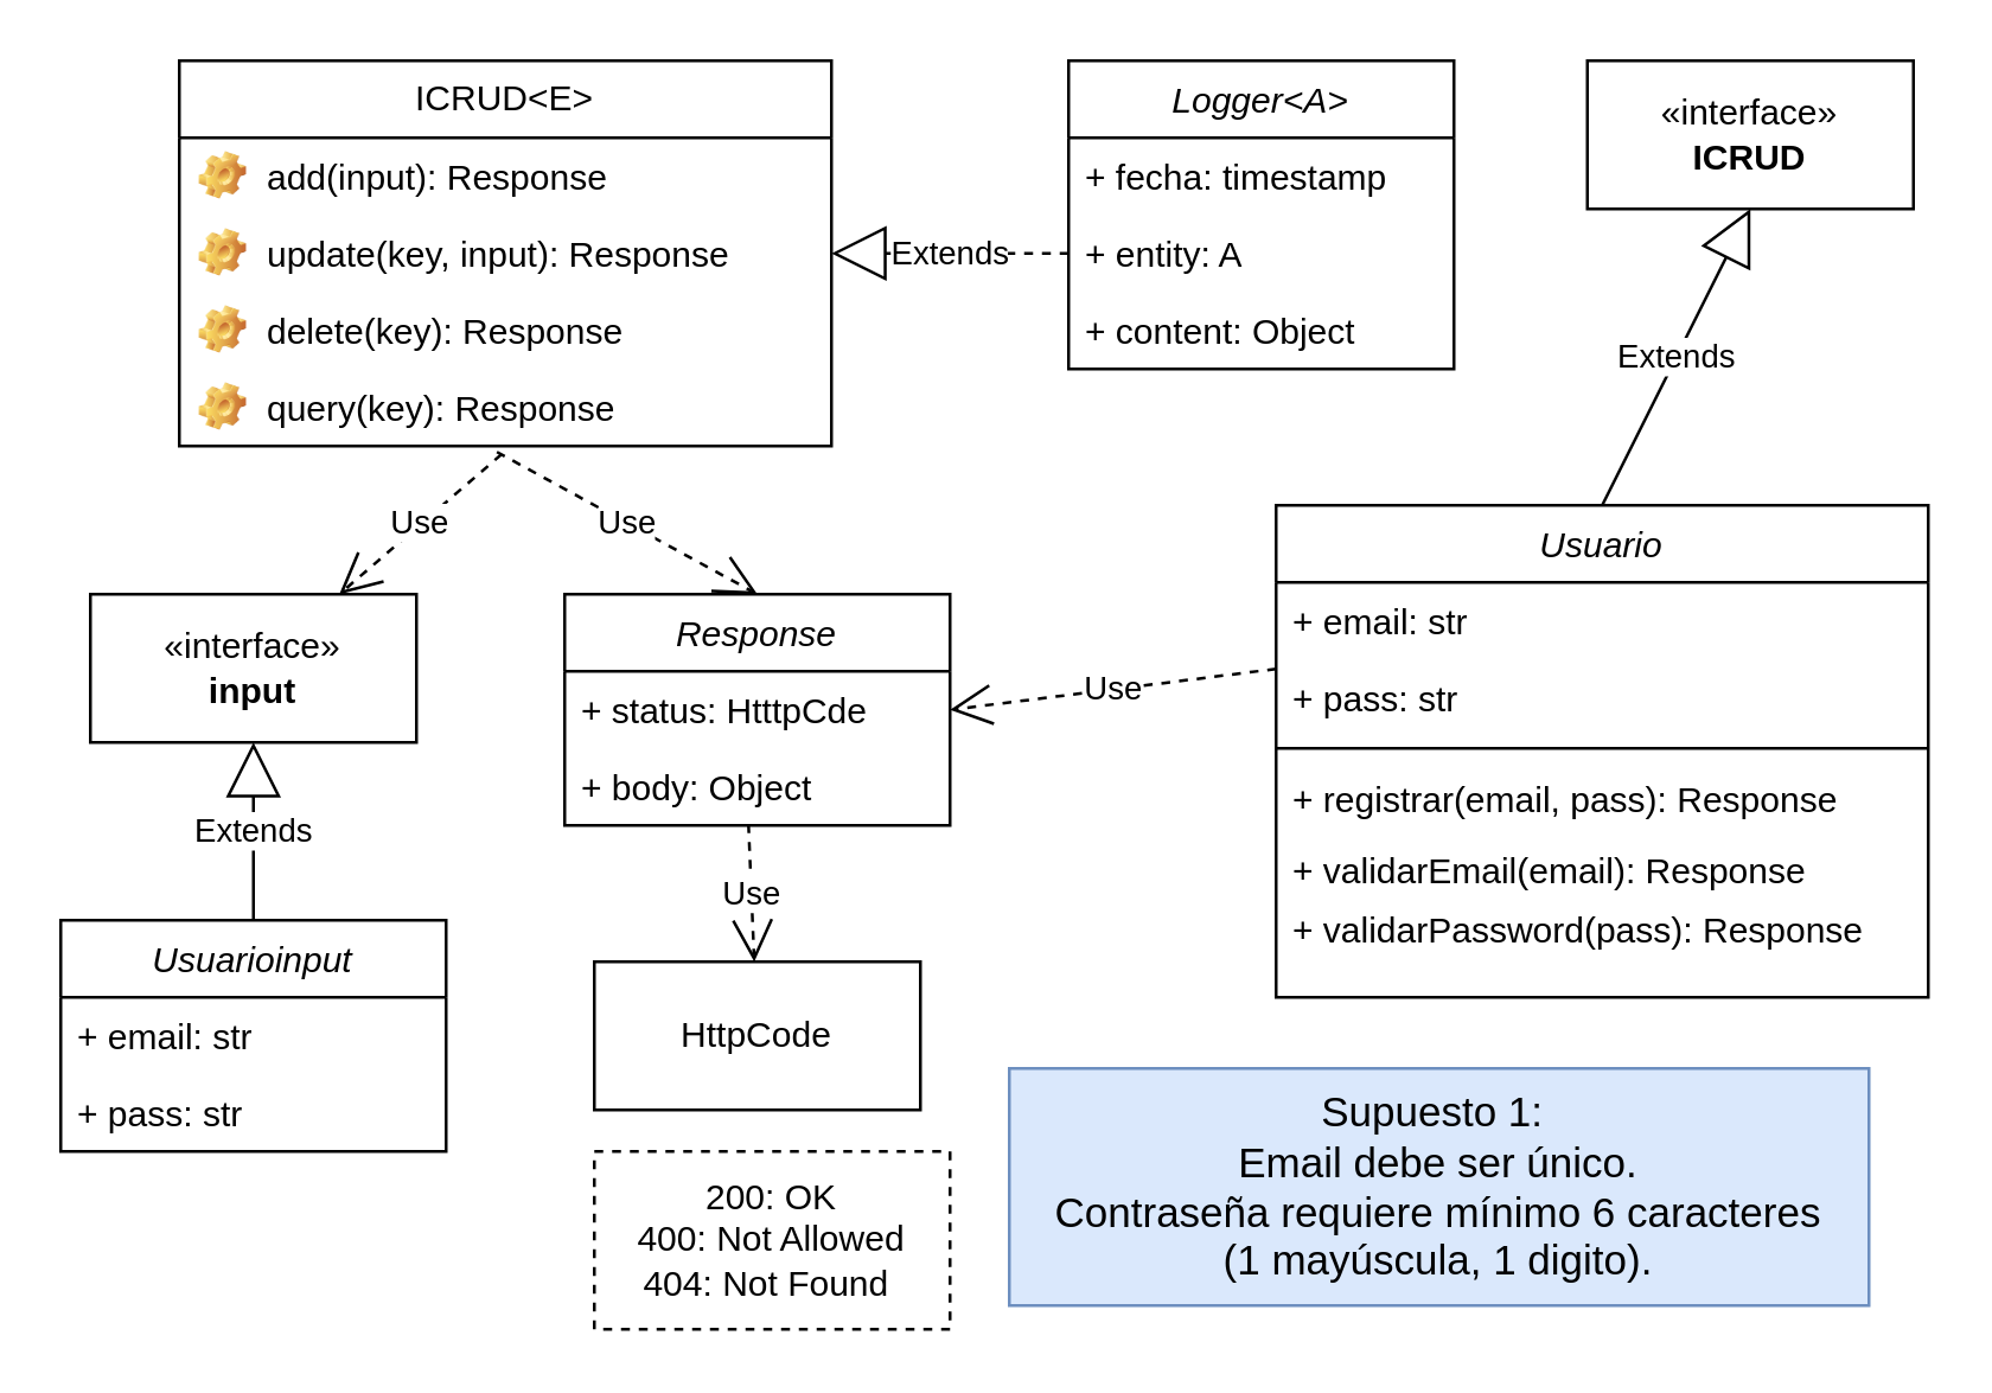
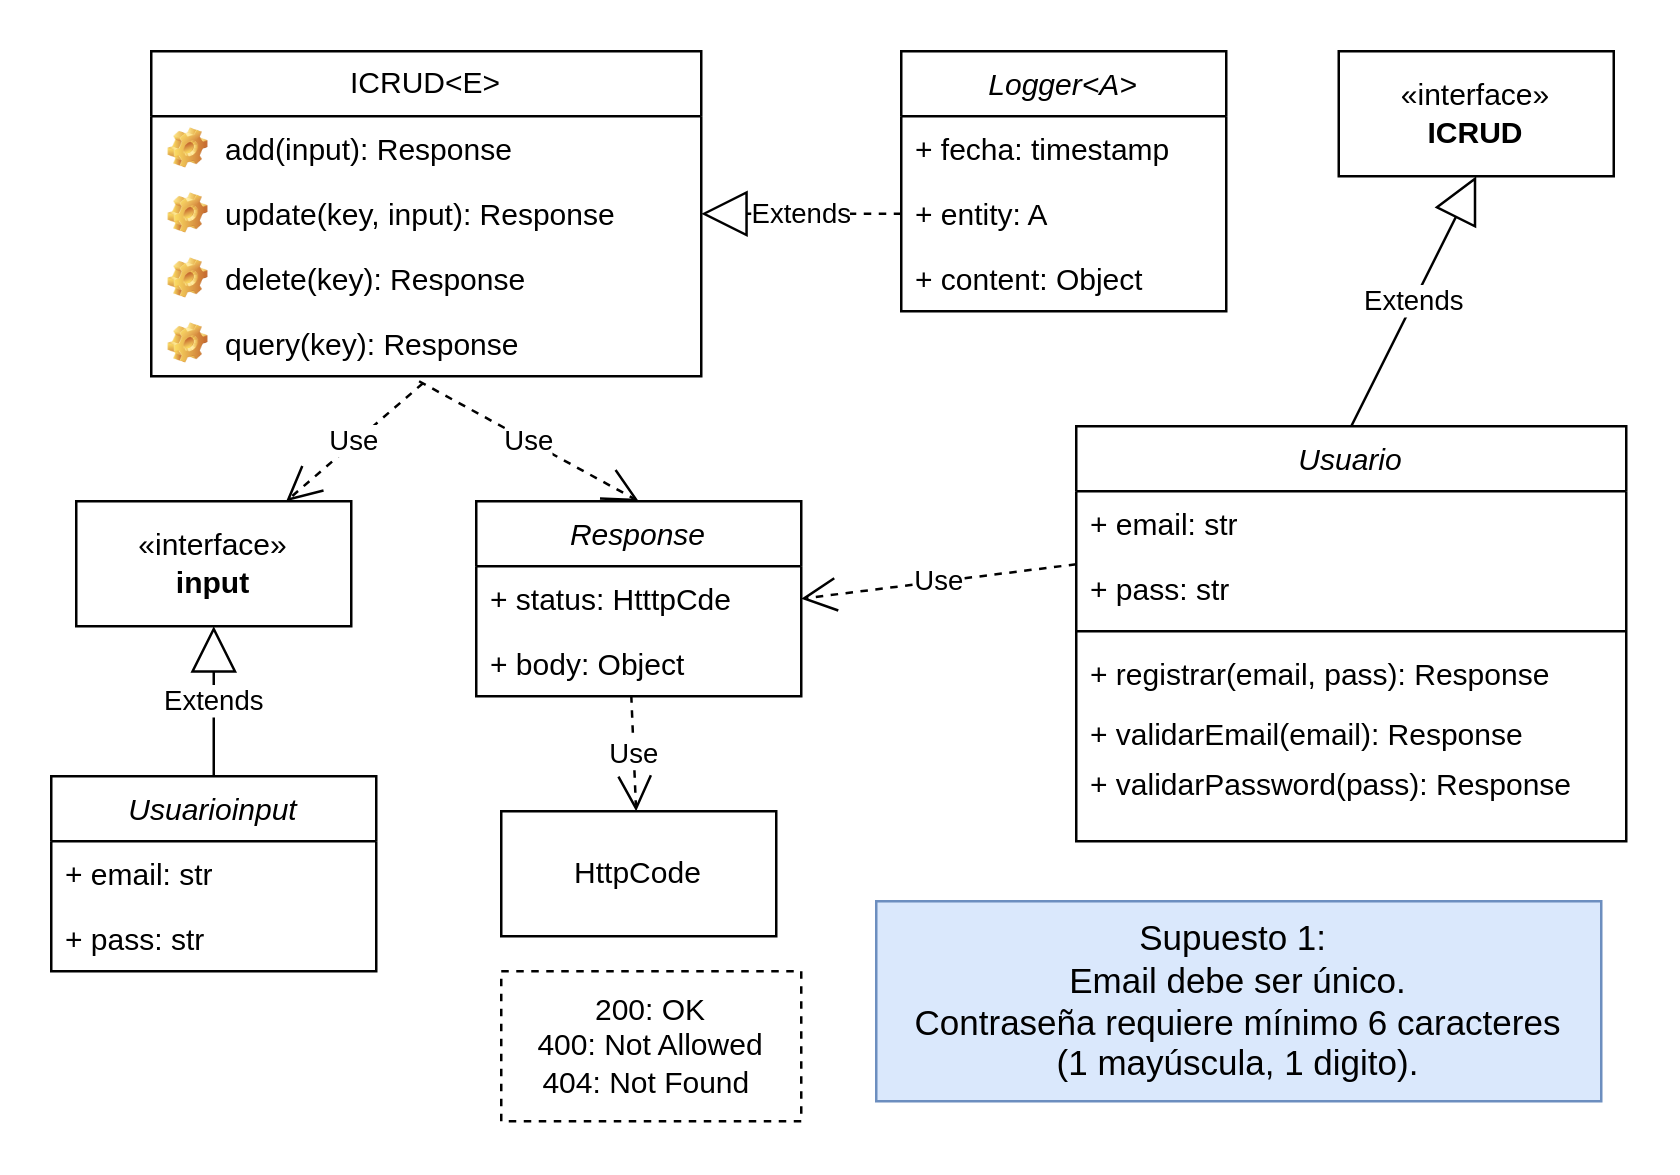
- <mxCell id="34" value="&lt;font style=&quot;font-size: 14px;&quot;&gt;Supuesto 1:&amp;nbsp;&lt;/font&gt;&lt;div&gt;&lt;font style=&quot;font-size: 14px;&quot;&gt;Email debe ser único.&lt;/font&gt;&lt;/div&gt;&lt;div&gt;&lt;font style=&quot;font-size: 14px;&quot;&gt;&amp;nbsp;Contraseña requiere mínimo 6 caracteres&amp;nbsp;&lt;/font&gt;&lt;/div&gt;&lt;div&gt;&lt;font style=&quot;font-size: 14px;&quot;&gt;(1 mayúscula, 1 digito).&lt;/font&gt;&lt;/div&gt;" style="html=1;whiteSpace=wrap;fillColor=#dae8fc;strokeColor=#6c8ebf;" vertex="1" parent="1"><mxGeometry x="340" y="360" width="290" height="80" as="geometry" /></mxCell>
+ <mxCell id="34" value="&lt;font style=&quot;font-size: 14px;&quot;&gt;Supuesto 1:&amp;nbsp;&lt;/font&gt;&lt;div&gt;&lt;font style=&quot;font-size: 14px;&quot;&gt;Email debe ser único.&lt;/font&gt;&lt;/div&gt;&lt;div&gt;&lt;font style=&quot;font-size: 14px;&quot;&gt;&amp;nbsp;Contraseña requiere mínimo 6 caracteres&amp;nbsp;&lt;/font&gt;&lt;/div&gt;&lt;div&gt;&lt;font style=&quot;font-size: 14px;&quot;&gt;(1 mayúscula, 1 digito).&lt;/font&gt;&lt;/div&gt;" style="html=1;whiteSpace=wrap;fillColor=#dae8fc;strokeColor=#6c8ebf;" vertex="1" parent="1"><mxGeometry x="350" y="360" width="290" height="80" as="geometry" /></mxCell>
